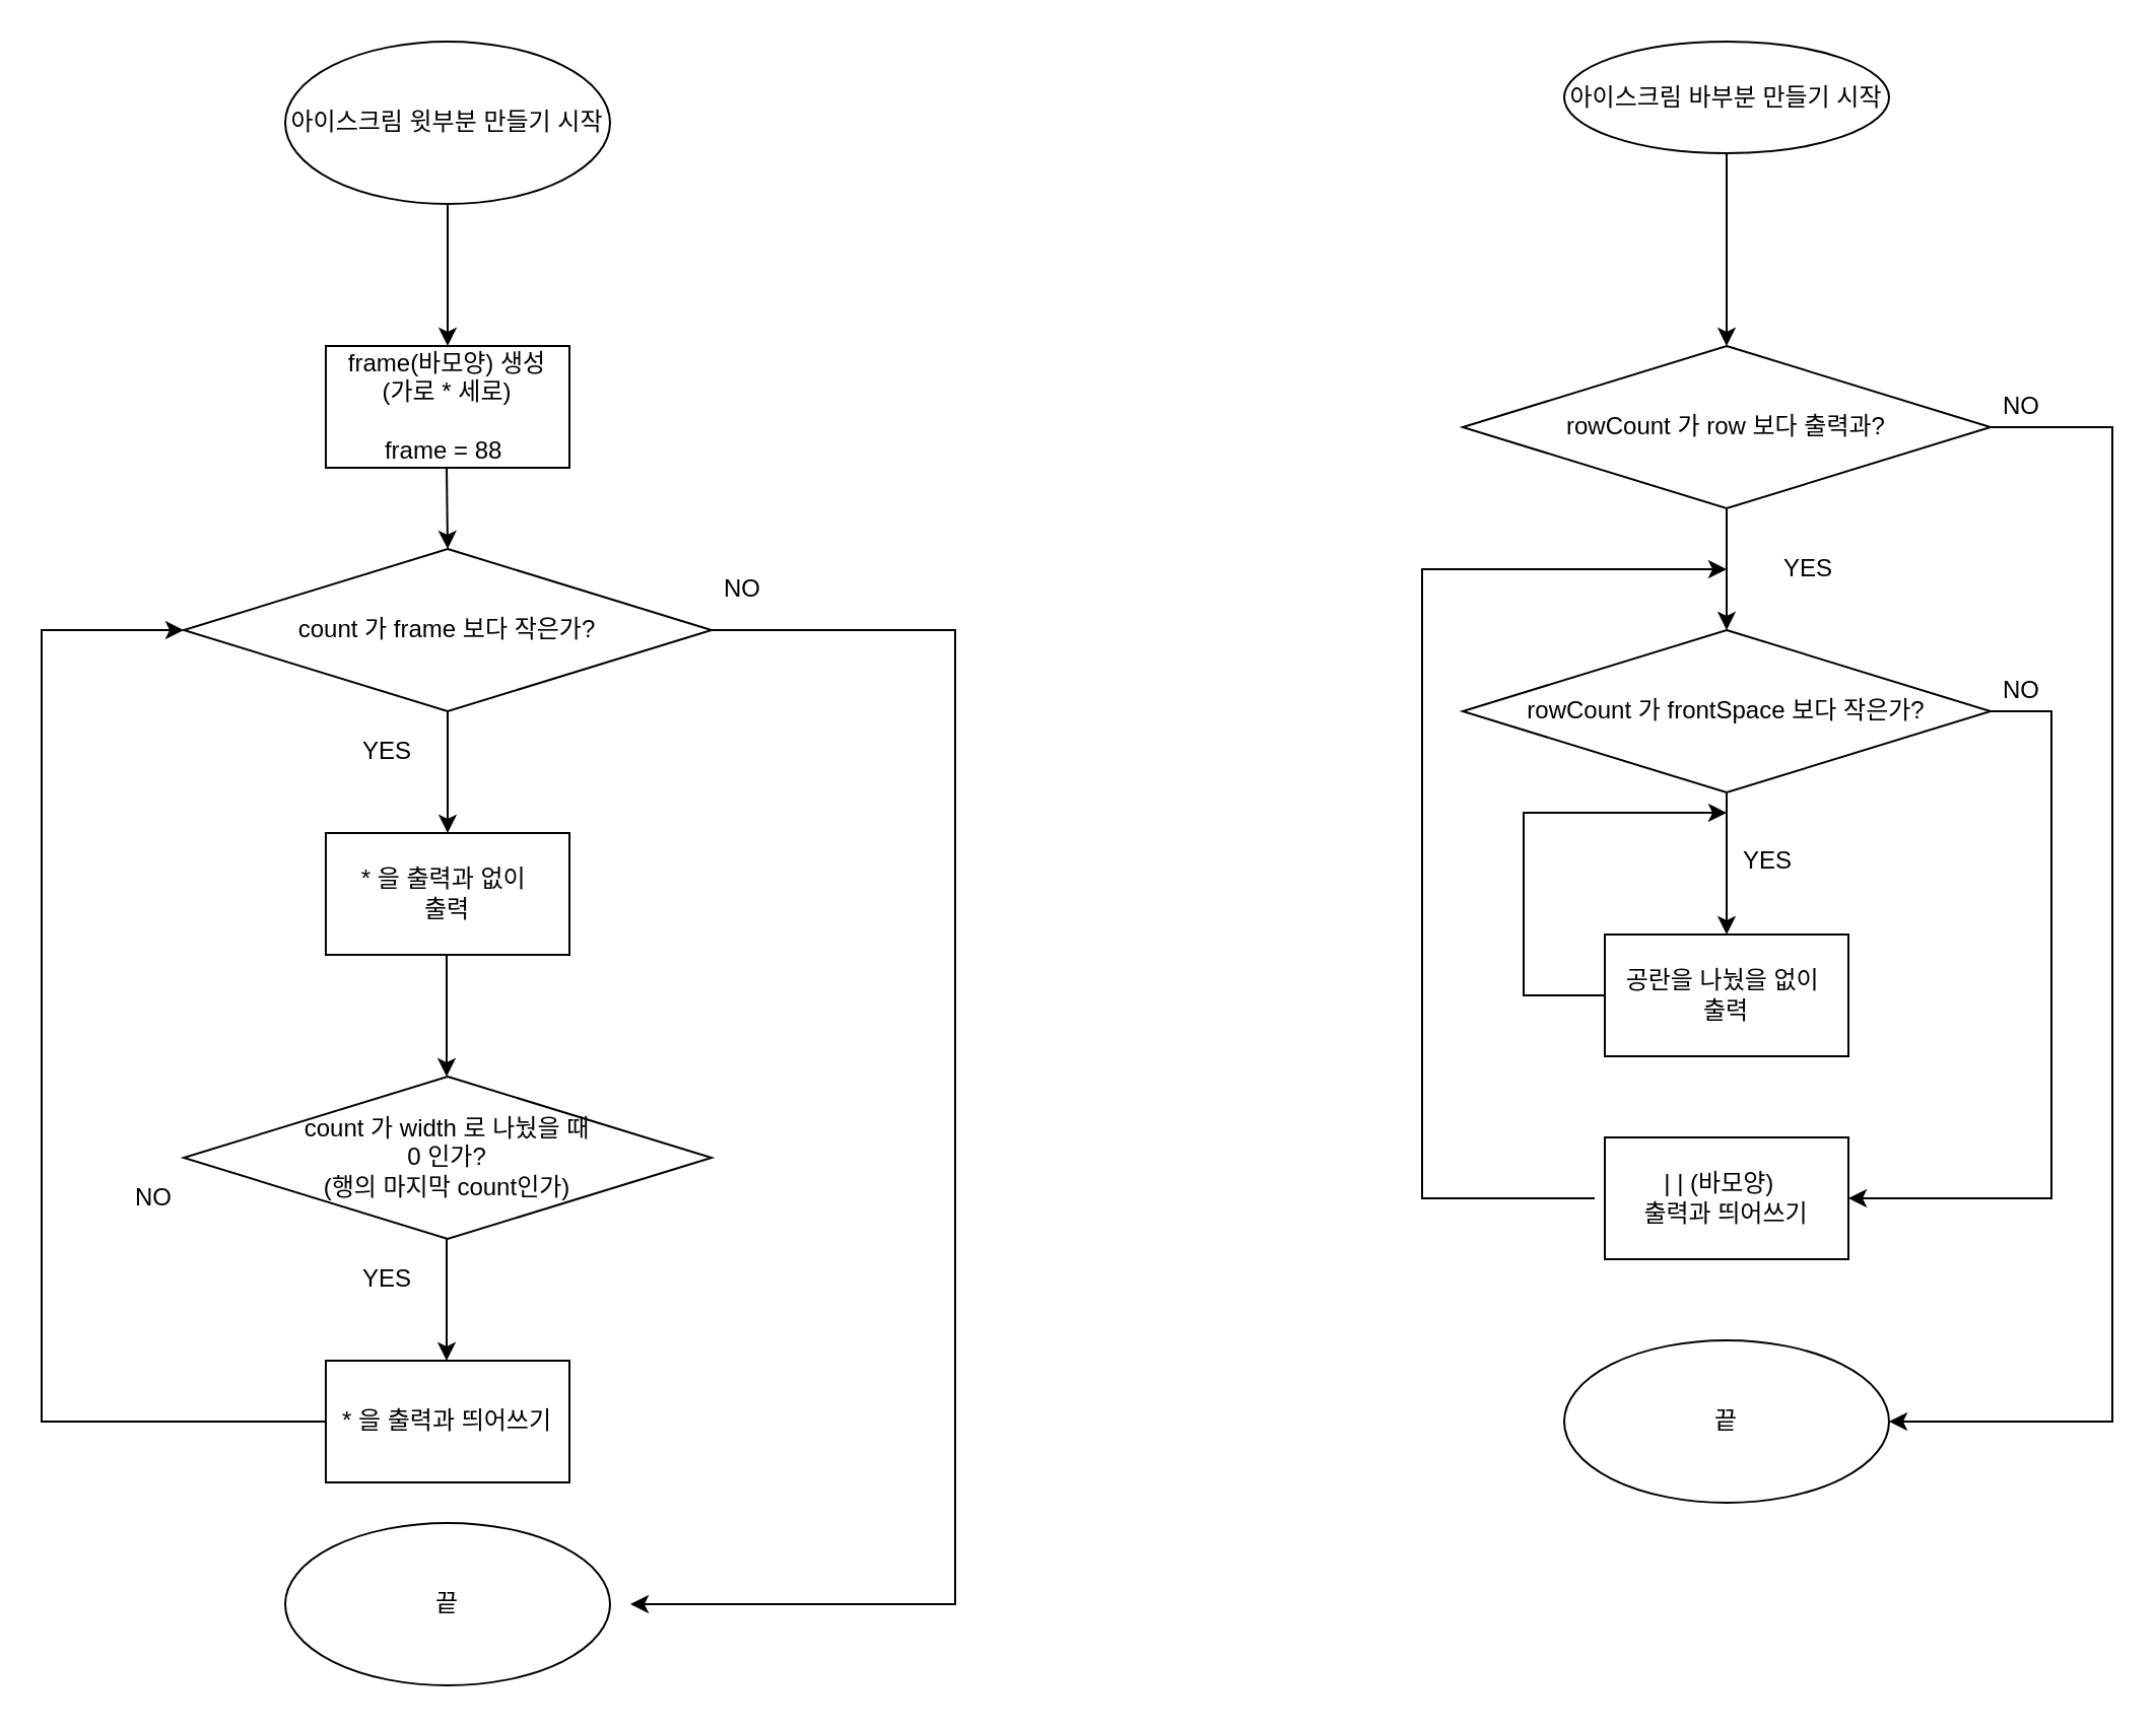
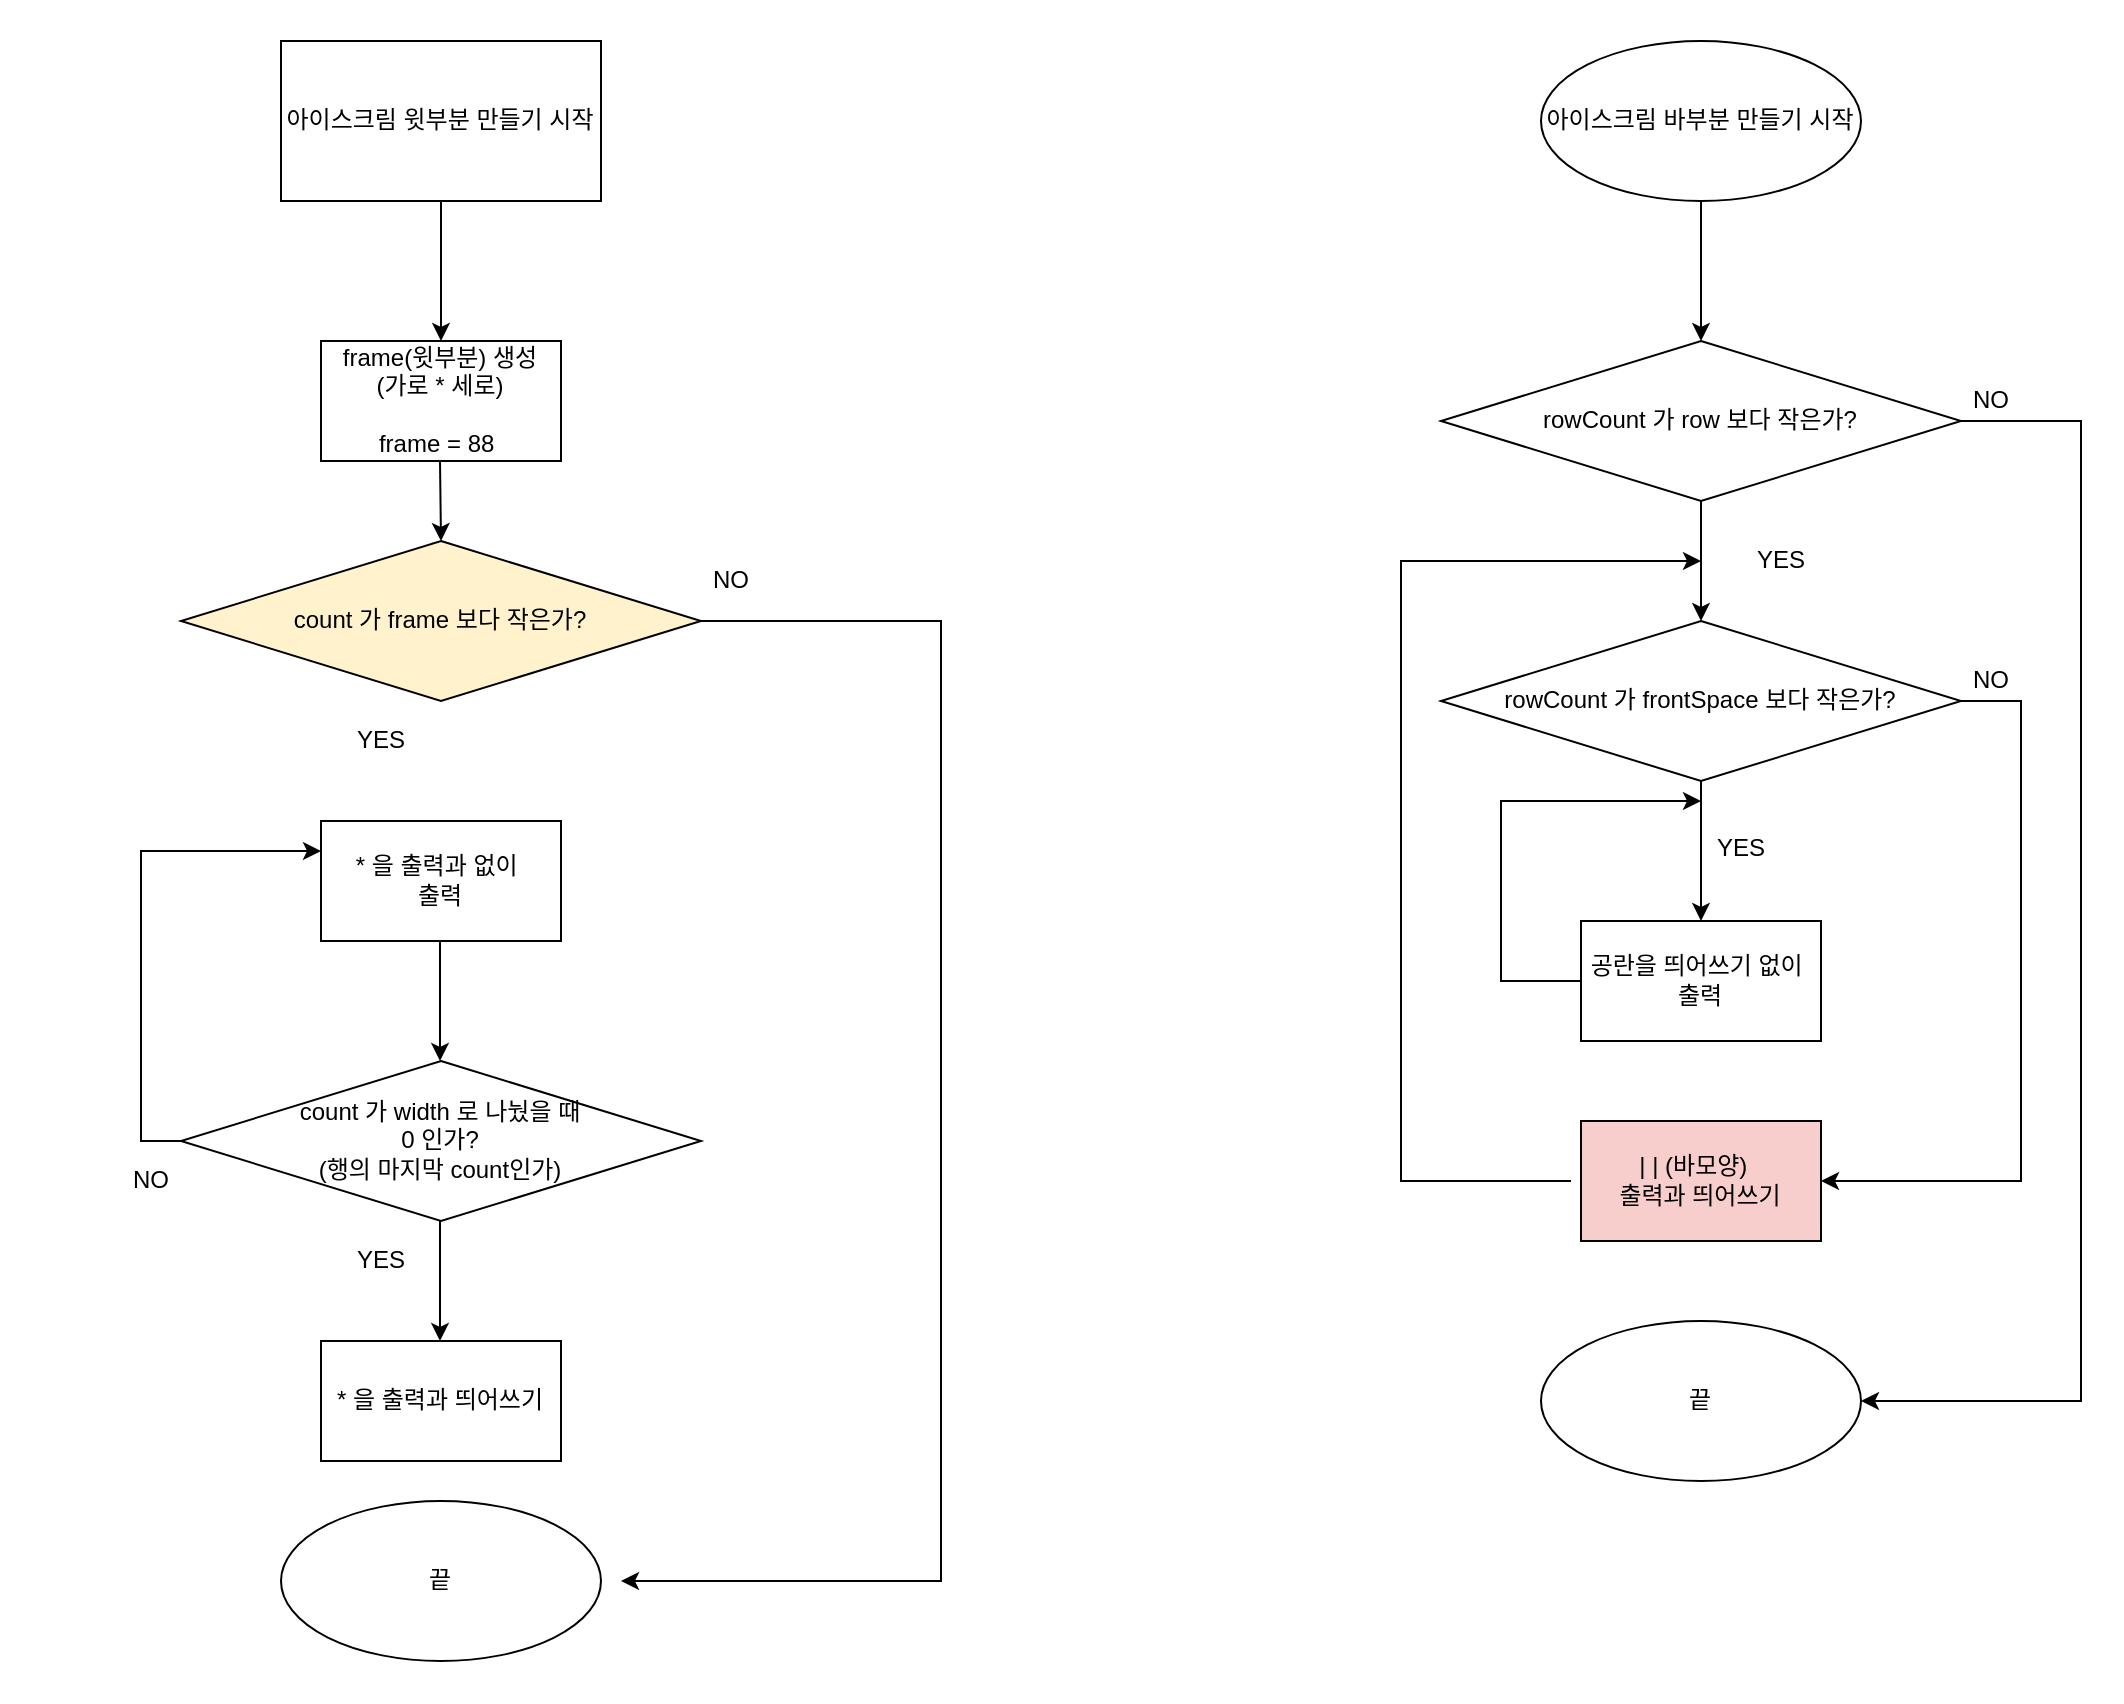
- <mxCell id="23" value="아이스크림 바부분 만들기 시작" style="ellipse;whiteSpace=wrap;html=1;" parent="1" vertex="1"><mxGeometry x="770" y="20" width="160" height="55" as="geometry" /></mxCell>
+ <mxCell id="23" value="아이스크림 바부분 만들기 시작" style="ellipse;whiteSpace=wrap;html=1;" parent="1" vertex="1"><mxGeometry x="770" y="20" width="160" height="80" as="geometry" /></mxCell>
- <mxCell id="2" value="아이스크림 윗부분 만들기 시작" style="ellipse;whiteSpace=wrap;html=1;" parent="1" vertex="1"><mxGeometry x="140" y="20" width="160" height="80" as="geometry" /></mxCell>
+ <mxCell id="2" value="아이스크림 윗부분 만들기 시작" style="whiteSpace=wrap;html=1;rounded=0;" parent="1" vertex="1"><mxGeometry x="140" y="20" width="160" height="80" as="geometry" /></mxCell>
- <mxCell id="4" value="frame(바모양) 생성&lt;br&gt;(가로 * 세로)&lt;br&gt;&lt;br&gt;frame = 88&amp;nbsp;" style="rounded=0;whiteSpace=wrap;html=1;" parent="1" vertex="1"><mxGeometry x="160" y="170" width="120" height="60" as="geometry" /></mxCell>
+ <mxCell id="4" value="frame(윗부분) 생성&lt;br&gt;(가로 * 세로)&lt;br&gt;&lt;br&gt;frame = 88&amp;nbsp;" style="rounded=0;whiteSpace=wrap;html=1;" parent="1" vertex="1"><mxGeometry x="160" y="170" width="120" height="60" as="geometry" /></mxCell>
- <mxCell id="25" value="rowCount 가 row 보다 출력과?" style="rhombus;whiteSpace=wrap;html=1;" parent="1" vertex="1"><mxGeometry x="720" y="170" width="260" height="80" as="geometry" /></mxCell>
+ <mxCell id="25" value="rowCount 가 row 보다 작은가?" style="rhombus;whiteSpace=wrap;html=1;" parent="1" vertex="1"><mxGeometry x="720" y="170" width="260" height="80" as="geometry" /></mxCell>
- <mxCell id="17" value="count 가 frame 보다 작은가?" style="rhombus;whiteSpace=wrap;html=1;" parent="1" vertex="1"><mxGeometry x="90" y="270" width="260" height="80" as="geometry" /></mxCell>
+ <mxCell id="17" value="count 가 frame 보다 작은가?" style="rhombus;whiteSpace=wrap;html=1;fillColor=#fff2cc;" parent="1" vertex="1"><mxGeometry x="90" y="270" width="260" height="80" as="geometry" /></mxCell>
- <mxCell id="15" style="edgeStyle=orthogonalEdgeStyle;rounded=0;orthogonalLoop=1;jettySize=auto;html=1;entryX=0.5;entryY=0;entryDx=0;entryDy=0;" parent="1" source="17" target="5" edge="1"><mxGeometry relative="1" as="geometry" /></mxCell>
+ <mxCell id="8" style="edgeStyle=orthogonalEdgeStyle;rounded=0;orthogonalLoop=1;jettySize=auto;html=1;exitX=0;exitY=0.5;exitDx=0;exitDy=0;entryX=0;entryY=0.25;entryDx=0;entryDy=0;" parent="1" source="9" target="5" edge="1"><mxGeometry relative="1" as="geometry" /></mxCell>
- <mxCell id="31" value="공란을 나눴을 없이&amp;nbsp;&lt;br&gt;출력" style="rounded=0;whiteSpace=wrap;html=1;" parent="1" vertex="1"><mxGeometry x="790" y="460" width="120" height="60" as="geometry" /></mxCell>
+ <mxCell id="31" value="공란을 띄어쓰기 없이&amp;nbsp;&lt;br&gt;출력" style="rounded=0;whiteSpace=wrap;html=1;" parent="1" vertex="1"><mxGeometry x="790" y="460" width="120" height="60" as="geometry" /></mxCell>
- <mxCell id="13" style="edgeStyle=orthogonalEdgeStyle;rounded=0;orthogonalLoop=1;jettySize=auto;html=1;exitX=0;exitY=0.5;exitDx=0;exitDy=0;" parent="1" source="14" target="17" edge="1"><mxGeometry relative="1" as="geometry"><mxPoint x="80" y="300" as="targetPoint" /><Array as="points"><mxPoint x="20" y="700" /><mxPoint x="20" y="310" /></Array></mxGeometry></mxCell>
- <mxCell id="33" value="&lt;div&gt;&lt;span&gt;| | (바모양)&amp;nbsp;&amp;nbsp;&lt;/span&gt;&lt;/div&gt;출력과 띄어쓰기" style="rounded=0;whiteSpace=wrap;html=1;" parent="1" vertex="1"><mxGeometry x="790" y="560" width="120" height="60" as="geometry" /></mxCell>
+ <mxCell id="33" value="&lt;div&gt;&lt;span&gt;| | (바모양)&amp;nbsp;&amp;nbsp;&lt;/span&gt;&lt;/div&gt;출력과 띄어쓰기" style="rounded=0;whiteSpace=wrap;html=1;fillColor=#f8cecc;" parent="1" vertex="1"><mxGeometry x="790" y="560" width="120" height="60" as="geometry" /></mxCell>
